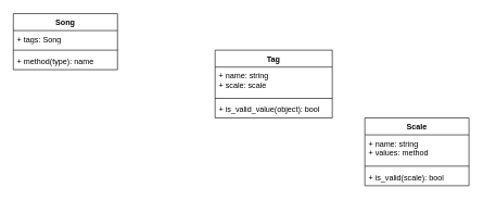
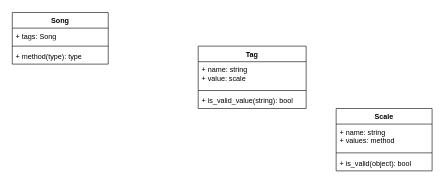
- <mxCell id="5" value="+ method(type): name" style="text;strokeColor=none;fillColor=none;align=left;verticalAlign=top;spacingLeft=4;spacingRight=4;overflow=hidden;rotatable=0;points=[[0,0.5],[1,0.5]];portConstraint=eastwest;whiteSpace=wrap;html=1;" parent="2" vertex="1"><mxGeometry y="60" width="160" height="26" as="geometry" /></mxCell>
+ <mxCell id="5" value="+ method(type): type" style="text;strokeColor=none;fillColor=none;align=left;verticalAlign=top;spacingLeft=4;spacingRight=4;overflow=hidden;rotatable=0;points=[[0,0.5],[1,0.5]];portConstraint=eastwest;whiteSpace=wrap;html=1;" parent="2" vertex="1"><mxGeometry y="60" width="160" height="26" as="geometry" /></mxCell>
- <mxCell id="11" value="+ name: string&#10;+ scale: scale" style="text;strokeColor=none;fillColor=none;align=left;verticalAlign=top;spacingLeft=4;spacingRight=4;overflow=hidden;rotatable=0;points=[[0,0.5],[1,0.5]];portConstraint=eastwest;" vertex="1" parent="10"><mxGeometry y="26" width="180" height="44" as="geometry" /></mxCell>
+ <mxCell id="11" value="+ name: string&#10;+ value: scale" style="text;strokeColor=none;fillColor=none;align=left;verticalAlign=top;spacingLeft=4;spacingRight=4;overflow=hidden;rotatable=0;points=[[0,0.5],[1,0.5]];portConstraint=eastwest;" vertex="1" parent="10"><mxGeometry y="26" width="180" height="44" as="geometry" /></mxCell>
- <mxCell id="13" value="+ is_valid_value(object): bool" style="text;strokeColor=none;fillColor=none;align=left;verticalAlign=top;spacingLeft=4;spacingRight=4;overflow=hidden;rotatable=0;points=[[0,0.5],[1,0.5]];portConstraint=eastwest;" vertex="1" parent="10"><mxGeometry y="78" width="180" height="26" as="geometry" /></mxCell>
+ <mxCell id="13" value="+ is_valid_value(string): bool" style="text;strokeColor=none;fillColor=none;align=left;verticalAlign=top;spacingLeft=4;spacingRight=4;overflow=hidden;rotatable=0;points=[[0,0.5],[1,0.5]];portConstraint=eastwest;" vertex="1" parent="10"><mxGeometry y="78" width="180" height="26" as="geometry" /></mxCell>
- <mxCell id="9" value="+ is_valid(scale): bool" style="text;strokeColor=none;fillColor=none;align=left;verticalAlign=top;spacingLeft=4;spacingRight=4;overflow=hidden;rotatable=0;points=[[0,0.5],[1,0.5]];portConstraint=eastwest;" vertex="1" parent="6"><mxGeometry y="78" width="160" height="26" as="geometry" /></mxCell>
+ <mxCell id="9" value="+ is_valid(object): bool" style="text;strokeColor=none;fillColor=none;align=left;verticalAlign=top;spacingLeft=4;spacingRight=4;overflow=hidden;rotatable=0;points=[[0,0.5],[1,0.5]];portConstraint=eastwest;" vertex="1" parent="6"><mxGeometry y="78" width="160" height="26" as="geometry" /></mxCell>
